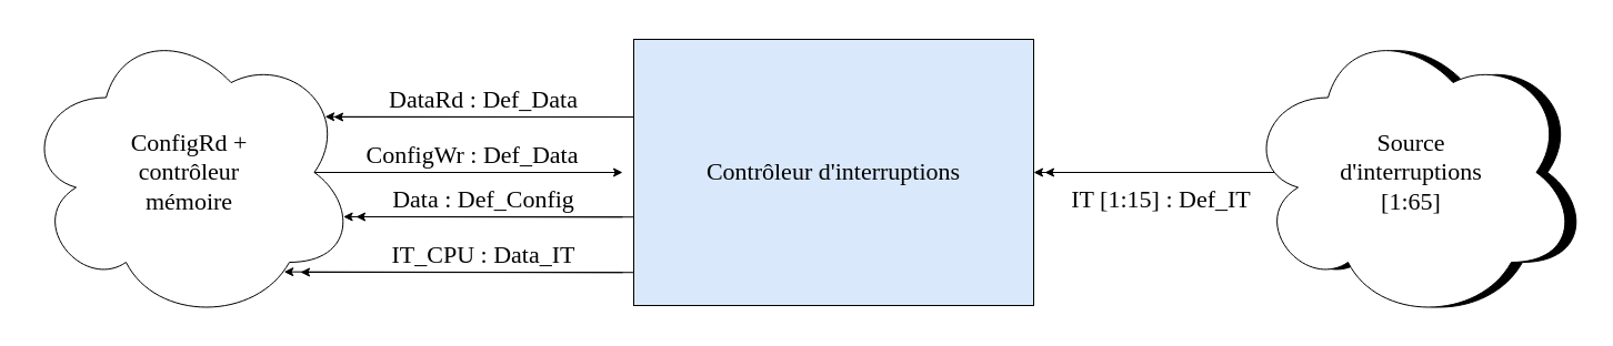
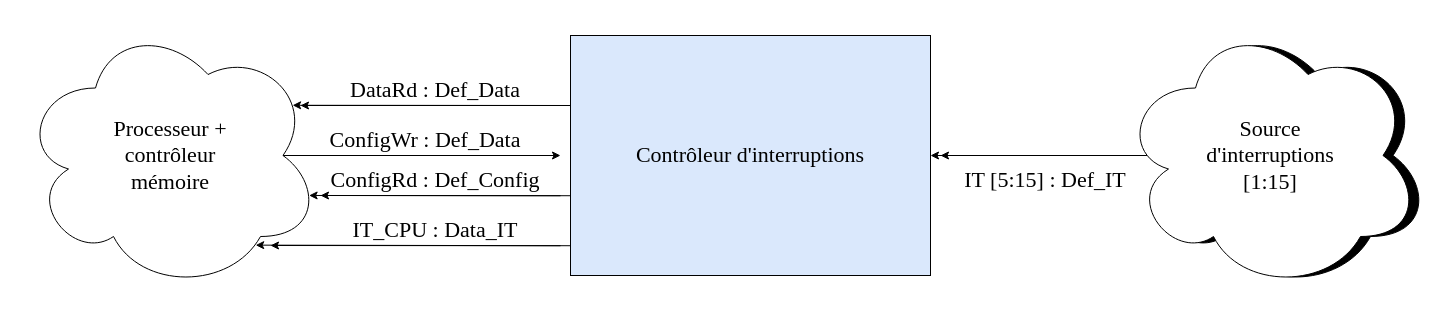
- <mxCell id="8" value="&lt;div&gt;ConfigRd +&lt;/div&gt;&lt;div&gt;contrôleur &lt;br&gt;&lt;/div&gt;&lt;div&gt;mémoire&lt;/div&gt;" style="ellipse;shape=cloud;whiteSpace=wrap;html=1;fontFamily=Verdana;fontSize=22;direction=east;shadow=0;sketch=0;" vertex="1" parent="1"><mxGeometry x="20" y="20" width="300" height="270" as="geometry" /></mxCell>
+ <mxCell id="8" value="&lt;div&gt;Processeur +&lt;/div&gt;&lt;div&gt;contrôleur &lt;br&gt;&lt;/div&gt;&lt;div&gt;mémoire&lt;/div&gt;" style="ellipse;shape=cloud;whiteSpace=wrap;html=1;fontFamily=Verdana;fontSize=22;direction=east;shadow=0;sketch=0;" vertex="1" parent="1"><mxGeometry x="20" y="20" width="300" height="270" as="geometry" /></mxCell>
- <mxCell id="6" value="&lt;div&gt;Source&lt;/div&gt;&lt;div&gt;d'interruptions&lt;/div&gt;&lt;div&gt;[1:65]&lt;br&gt;&lt;/div&gt;" style="ellipse;shape=cloud;whiteSpace=wrap;html=1;fontFamily=Verdana;fontSize=22;direction=east;shadow=0;sketch=0;" vertex="1" parent="1"><mxGeometry x="1120" y="20" width="300" height="270" as="geometry" /></mxCell>
+ <mxCell id="6" value="&lt;div&gt;Source&lt;/div&gt;&lt;div&gt;d'interruptions&lt;/div&gt;&lt;div&gt;[1:15]&lt;br&gt;&lt;/div&gt;" style="ellipse;shape=cloud;whiteSpace=wrap;html=1;fontFamily=Verdana;fontSize=22;direction=east;shadow=0;sketch=0;" vertex="1" parent="1"><mxGeometry x="1120" y="20" width="300" height="270" as="geometry" /></mxCell>
- <mxCell id="18" value="Data : Def_Config" style="text;html=1;strokeColor=none;fillColor=none;align=center;verticalAlign=middle;whiteSpace=wrap;rounded=0;shadow=0;sketch=0;fontFamily=Verdana;fontSize=22;" vertex="1" parent="1"><mxGeometry x="300" y="165" width="270" height="30" as="geometry" /></mxCell>
+ <mxCell id="18" value="ConfigRd : Def_Config" style="text;html=1;strokeColor=none;fillColor=none;align=center;verticalAlign=middle;whiteSpace=wrap;rounded=0;shadow=0;sketch=0;fontFamily=Verdana;fontSize=22;" vertex="1" parent="1"><mxGeometry x="300" y="165" width="270" height="30" as="geometry" /></mxCell>
- <mxCell id="7" value="IT [1:15] : Def_IT" style="text;html=1;strokeColor=none;fillColor=none;align=center;verticalAlign=middle;whiteSpace=wrap;rounded=0;shadow=0;sketch=0;fontFamily=Verdana;fontSize=22;" vertex="1" parent="1"><mxGeometry x="910" y="165" width="270" height="30" as="geometry" /></mxCell>
+ <mxCell id="7" value="IT [5:15] : Def_IT" style="text;html=1;strokeColor=none;fillColor=none;align=center;verticalAlign=middle;whiteSpace=wrap;rounded=0;shadow=0;sketch=0;fontFamily=Verdana;fontSize=22;" vertex="1" parent="1"><mxGeometry x="910" y="165" width="270" height="30" as="geometry" /></mxCell>
